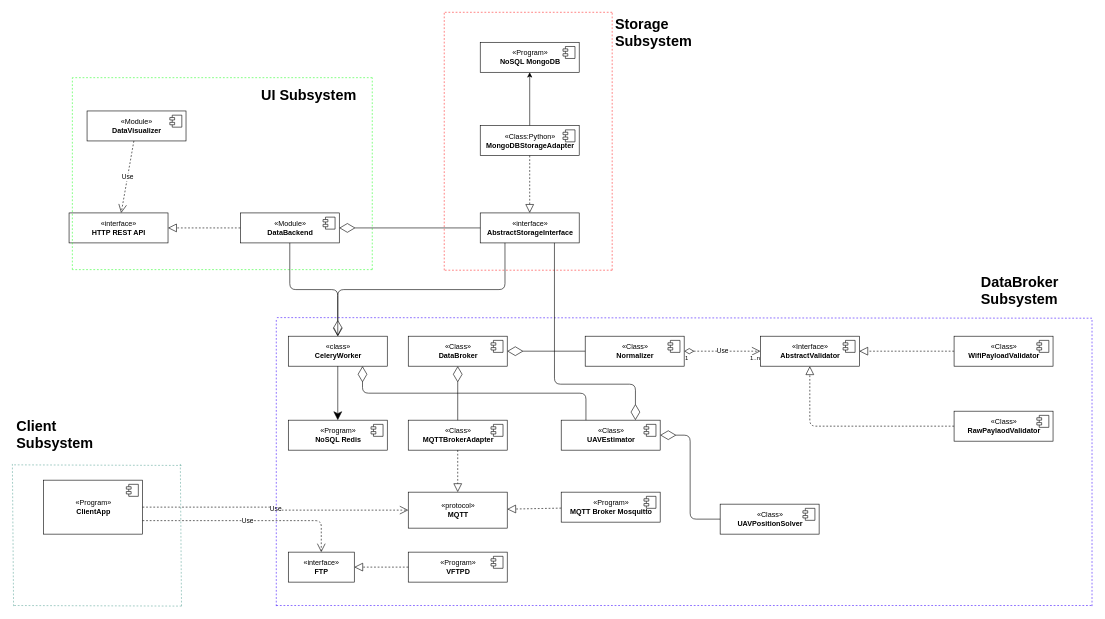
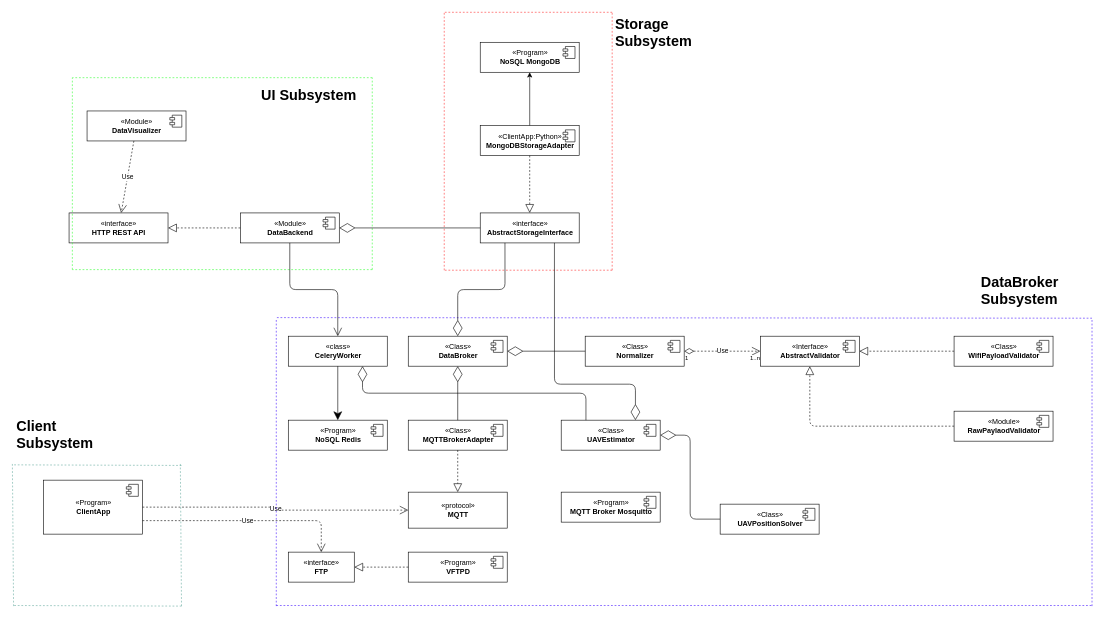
- <mxCell id="57" value="«Class:Python»&lt;br&gt;&lt;b&gt;MongoDBStorageAdapter&lt;/b&gt;" style="html=1;" parent="1" vertex="1"><mxGeometry x="800" y="209" width="165" height="50" as="geometry" /></mxCell>
+ <mxCell id="57" value="«ClientApp:Python»&lt;br&gt;&lt;b&gt;MongoDBStorageAdapter&lt;/b&gt;" style="html=1;" parent="1" vertex="1"><mxGeometry x="800" y="209" width="165" height="50" as="geometry" /></mxCell>
- <mxCell id="67" value="" style="endArrow=diamondThin;endFill=0;endSize=24;html=1;edgeStyle=orthogonalEdgeStyle;exitX=0.25;exitY=1;exitDx=0;exitDy=0;" edge="1" parent="1" source="2" target="75"><mxGeometry width="160" relative="1" as="geometry"><mxPoint x="772.5" y="710" as="sourcePoint" /><mxPoint x="772.5" y="620" as="targetPoint" /></mxGeometry></mxCell>
+ <mxCell id="67" value="" style="endArrow=diamondThin;endFill=0;endSize=24;html=1;edgeStyle=orthogonalEdgeStyle;exitX=0.25;exitY=1;exitDx=0;exitDy=0;" edge="1" parent="1" source="2" target="3"><mxGeometry width="160" relative="1" as="geometry"><mxPoint x="772.5" y="710" as="sourcePoint" /><mxPoint x="772.5" y="620" as="targetPoint" /></mxGeometry></mxCell>
- <mxCell id="27" value="«Class»&lt;br&gt;&lt;b&gt;RawPaylaodValidator&lt;/b&gt;" style="html=1;" parent="1" vertex="1"><mxGeometry x="1590" y="685" width="165" height="50" as="geometry" /></mxCell>
+ <mxCell id="27" value="«Module»&lt;br&gt;&lt;b&gt;RawPaylaodValidator&lt;/b&gt;" style="html=1;" parent="1" vertex="1"><mxGeometry x="1590" y="685" width="165" height="50" as="geometry" /></mxCell>
- <mxCell id="81" value="" style="endArrow=block;dashed=1;endFill=0;endSize=12;html=1;" edge="1" parent="1" source="11" target="7"><mxGeometry width="160" relative="1" as="geometry"><mxPoint x="772.5" y="760" as="sourcePoint" /><mxPoint x="772.5" y="830" as="targetPoint" /></mxGeometry></mxCell>
